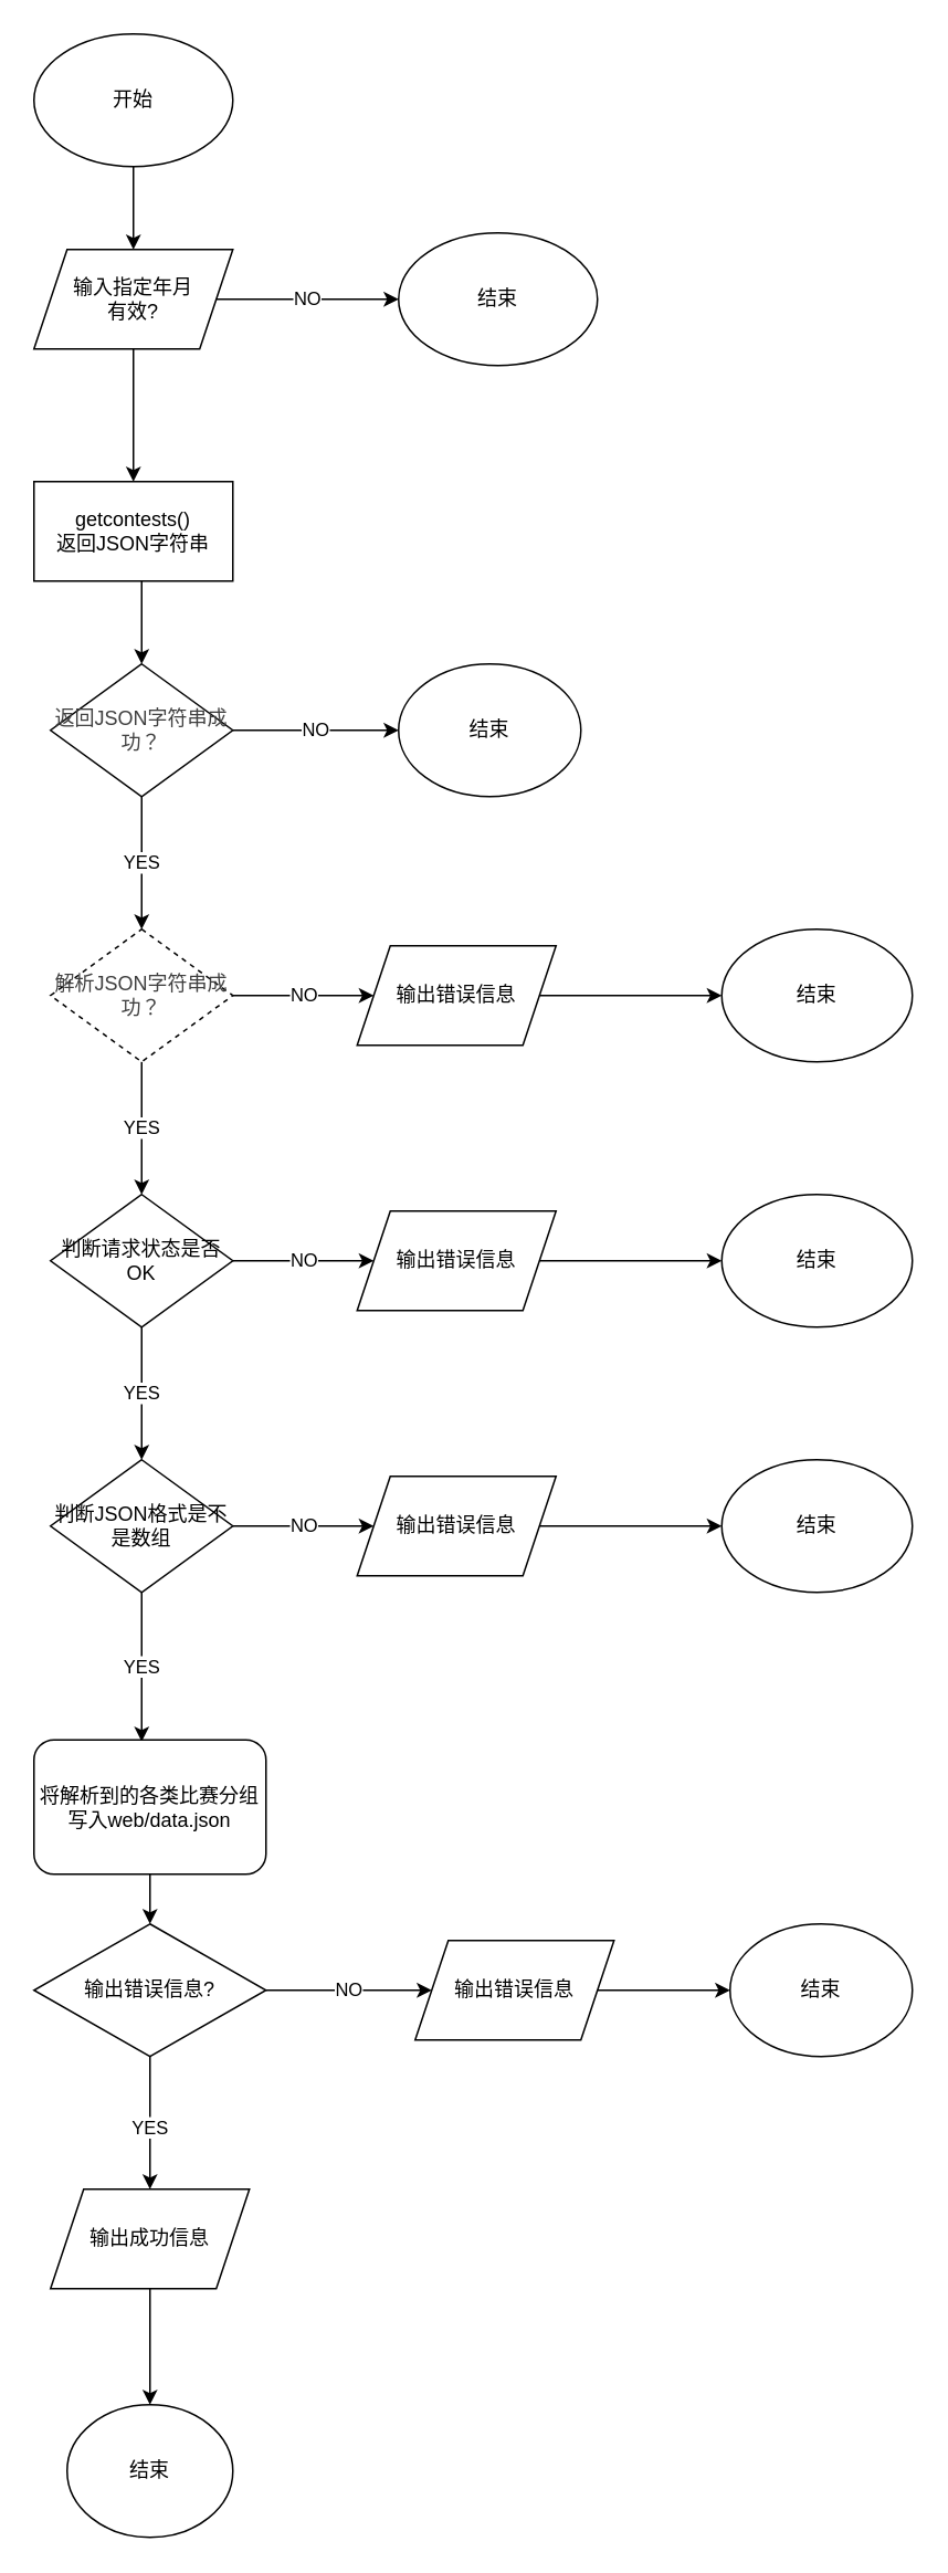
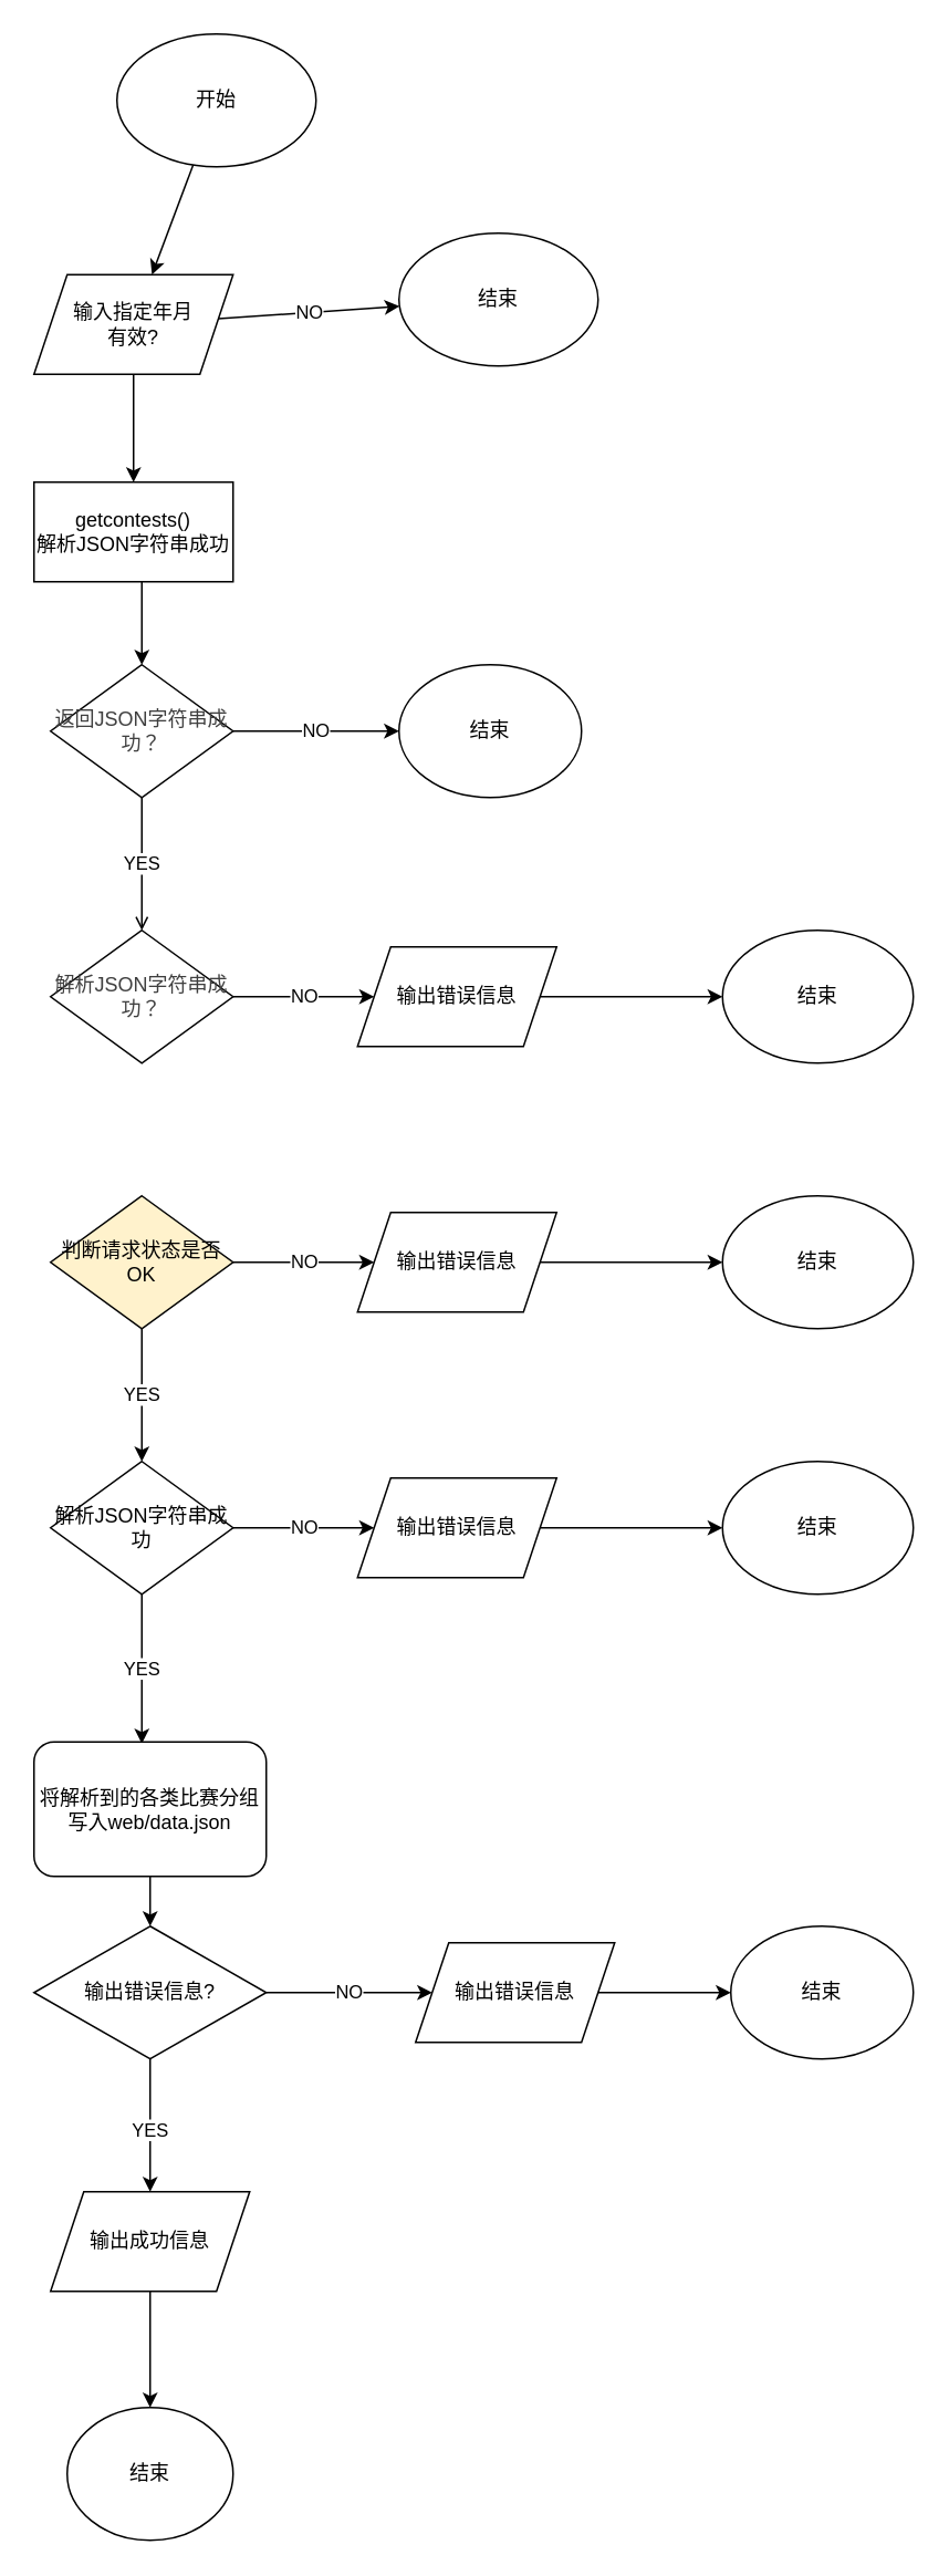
- <mxCell id="3" value="开始" style="ellipse;whiteSpace=wrap;html=1;" vertex="1" parent="1"><mxGeometry x="20" y="20" width="120" height="80" as="geometry" /></mxCell>
+ <mxCell id="3" value="开始" style="ellipse;whiteSpace=wrap;html=1;" vertex="1" parent="1"><mxGeometry x="70" y="20" width="120" height="80" as="geometry" /></mxCell>
- <mxCell id="6" value="输入指定年月&lt;br&gt;有效?" style="shape=parallelogram;perimeter=parallelogramPerimeter;whiteSpace=wrap;html=1;fixedSize=1;" vertex="1" parent="1"><mxGeometry x="20" y="150" width="120" height="60" as="geometry" /></mxCell>
+ <mxCell id="6" value="输入指定年月&lt;br&gt;有效?" style="shape=parallelogram;perimeter=parallelogramPerimeter;whiteSpace=wrap;html=1;fixedSize=1;" vertex="1" parent="1"><mxGeometry x="20" y="165" width="120" height="60" as="geometry" /></mxCell>
- <mxCell id="8" value="getcontests()&lt;br&gt;返回JSON字符串" style="whiteSpace=wrap;html=1;" vertex="1" parent="1"><mxGeometry x="20" y="290" width="120" height="60" as="geometry" /></mxCell>
+ <mxCell id="8" value="getcontests()&lt;br&gt;解析JSON字符串成功" style="whiteSpace=wrap;html=1;" vertex="1" parent="1"><mxGeometry x="20" y="290" width="120" height="60" as="geometry" /></mxCell>
- <mxCell id="11" value="YES" style="edgeStyle=none;html=1;" edge="1" parent="1" source="12" target="16"><mxGeometry relative="1" as="geometry" /></mxCell>
+ <mxCell id="11" value="YES" style="edgeStyle=none;html=1;endArrow=open;" edge="1" parent="1" source="12" target="16"><mxGeometry relative="1" as="geometry" /></mxCell>
- <mxCell id="16" value="&lt;span style=&quot;color: rgb(63, 63, 63);&quot;&gt;解析JSON字符串成功？&lt;/span&gt;" style="rhombus;whiteSpace=wrap;html=1;dashed=1;" vertex="1" parent="1"><mxGeometry x="30" y="560" width="110" height="80" as="geometry" /></mxCell>
+ <mxCell id="16" value="&lt;span style=&quot;color: rgb(63, 63, 63);&quot;&gt;解析JSON字符串成功？&lt;/span&gt;" style="rhombus;whiteSpace=wrap;html=1;" vertex="1" parent="1"><mxGeometry x="30" y="560" width="110" height="80" as="geometry" /></mxCell>
- <mxCell id="15" value="YES" style="edgeStyle=none;html=1;" edge="1" parent="1" source="16" target="21"><mxGeometry relative="1" as="geometry" /></mxCell>
- <mxCell id="21" value="判断请求状态是否OK" style="rhombus;whiteSpace=wrap;html=1;" vertex="1" parent="1"><mxGeometry x="30" y="720" width="110" height="80" as="geometry" /></mxCell>
+ <mxCell id="21" value="判断请求状态是否OK" style="rhombus;whiteSpace=wrap;html=1;fillColor=#fff2cc;" vertex="1" parent="1"><mxGeometry x="30" y="720" width="110" height="80" as="geometry" /></mxCell>
- <mxCell id="27" value="判断JSON格式是不是数组" style="rhombus;whiteSpace=wrap;html=1;" vertex="1" parent="1"><mxGeometry x="30" y="880" width="110" height="80" as="geometry" /></mxCell>
+ <mxCell id="27" value="解析JSON字符串成功" style="rhombus;whiteSpace=wrap;html=1;" vertex="1" parent="1"><mxGeometry x="30" y="880" width="110" height="80" as="geometry" /></mxCell>
